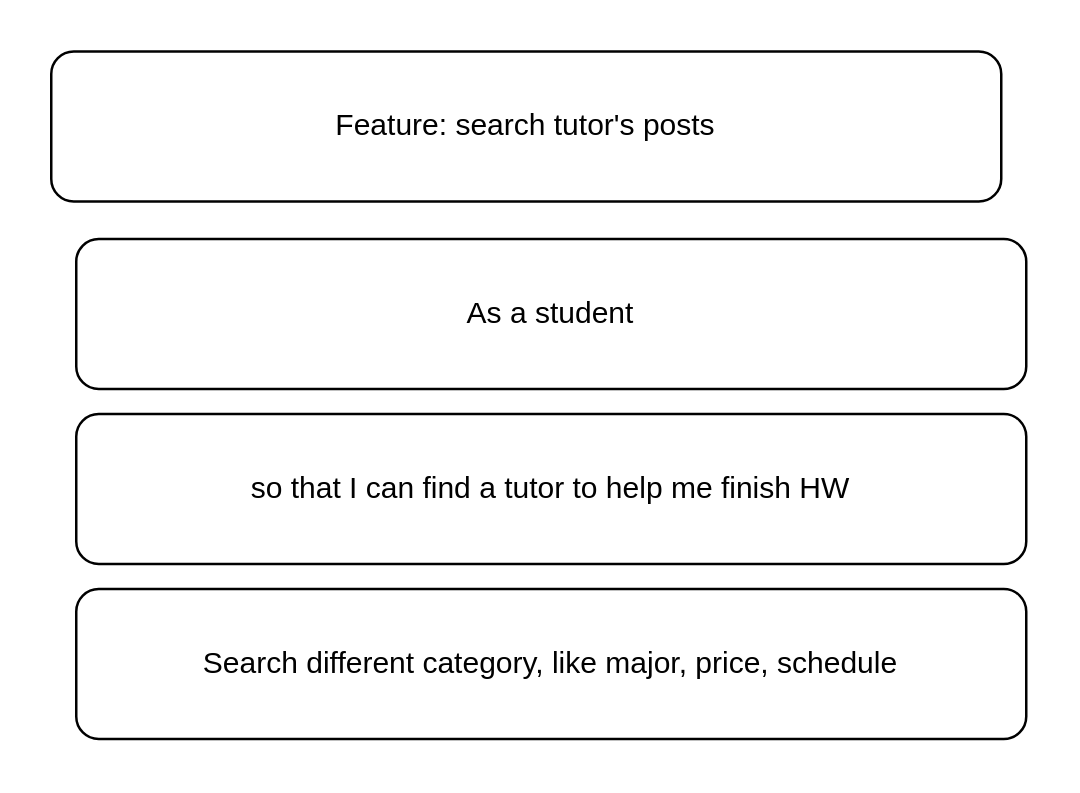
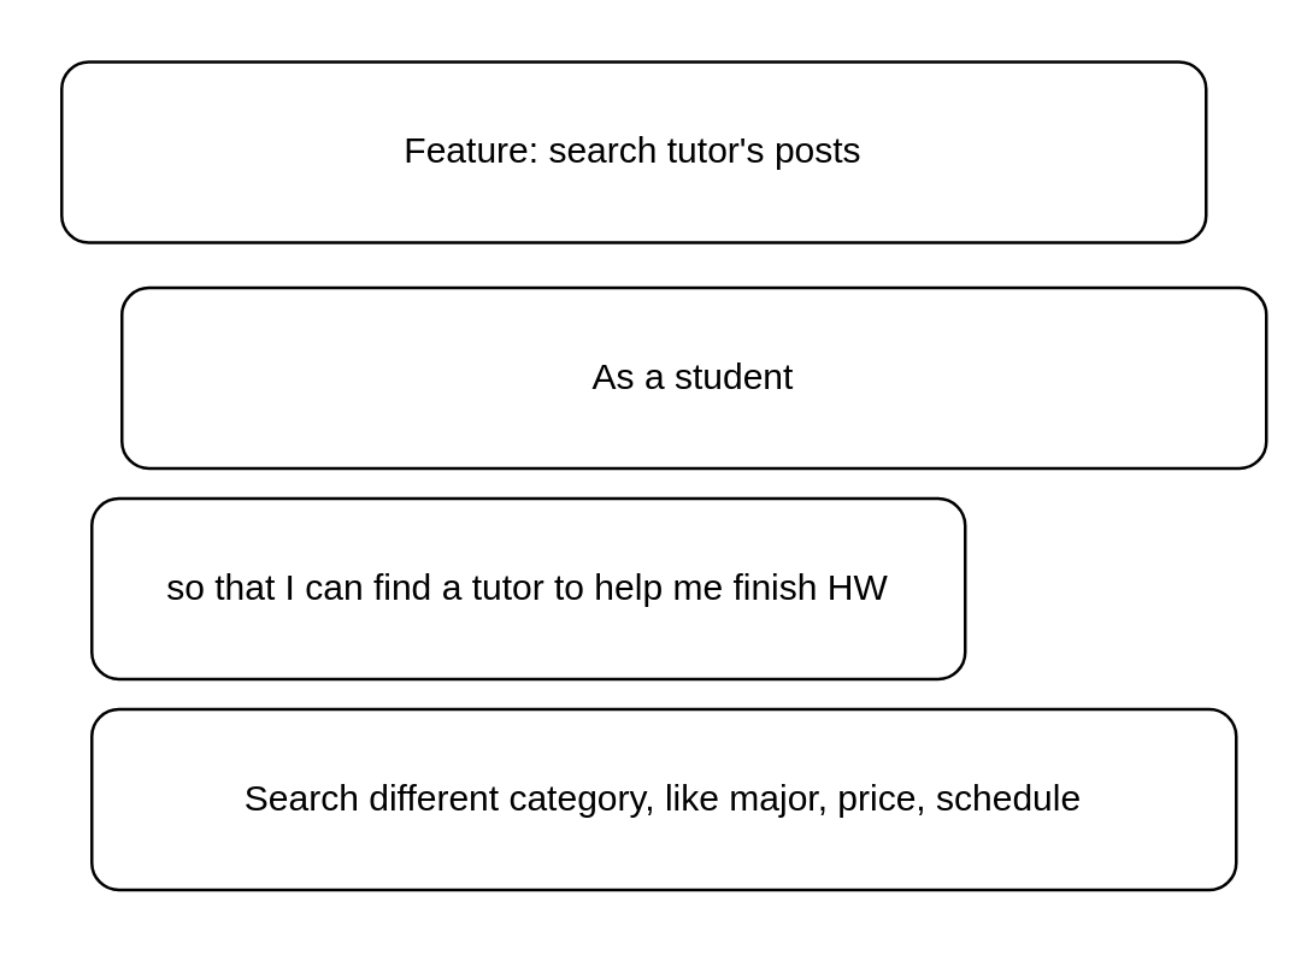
- <mxCell id="3" value="As a student" style="rounded=1;whiteSpace=wrap;html=1;" vertex="1" parent="1"><mxGeometry x="30" y="95" width="380" height="60" as="geometry" /></mxCell>
+ <mxCell id="3" value="As a student" style="rounded=1;whiteSpace=wrap;html=1;" vertex="1" parent="1"><mxGeometry x="40" y="95" width="380" height="60" as="geometry" /></mxCell>
- <mxCell id="4" value="so that I can find a tutor to help me finish HW" style="rounded=1;whiteSpace=wrap;html=1;" vertex="1" parent="1"><mxGeometry x="30" y="165" width="380" height="60" as="geometry" /></mxCell>
+ <mxCell id="4" value="so that I can find a tutor to help me finish HW" style="rounded=1;whiteSpace=wrap;html=1;" vertex="1" parent="1"><mxGeometry x="30" y="165" width="290" height="60" as="geometry" /></mxCell>
